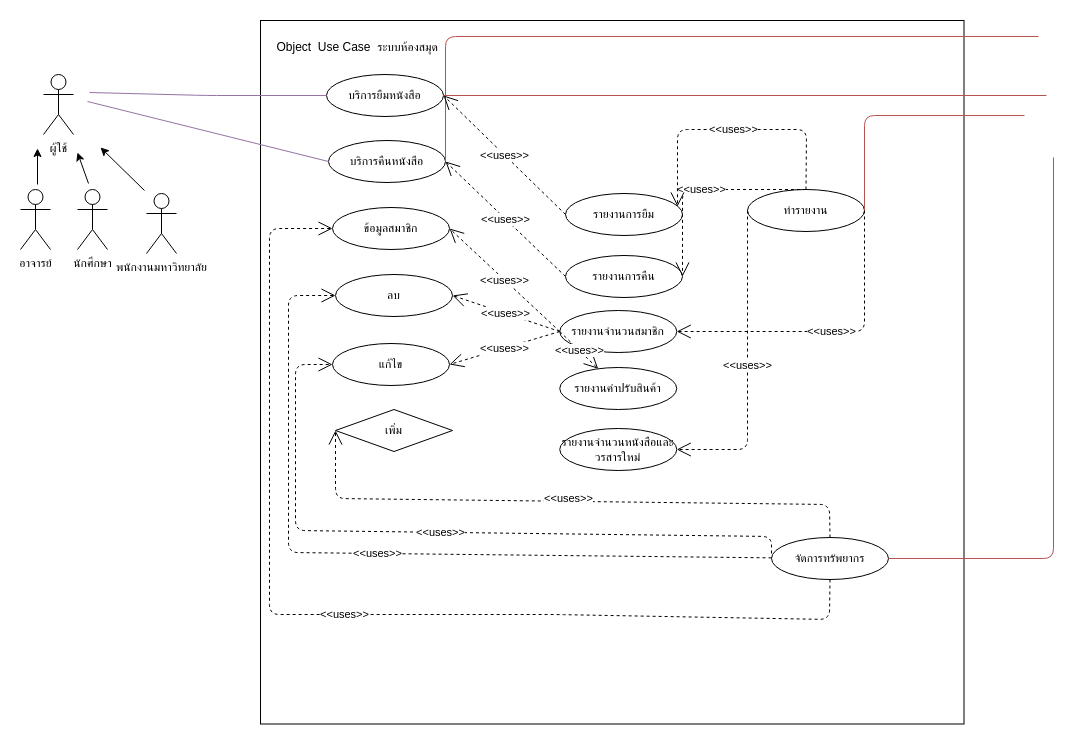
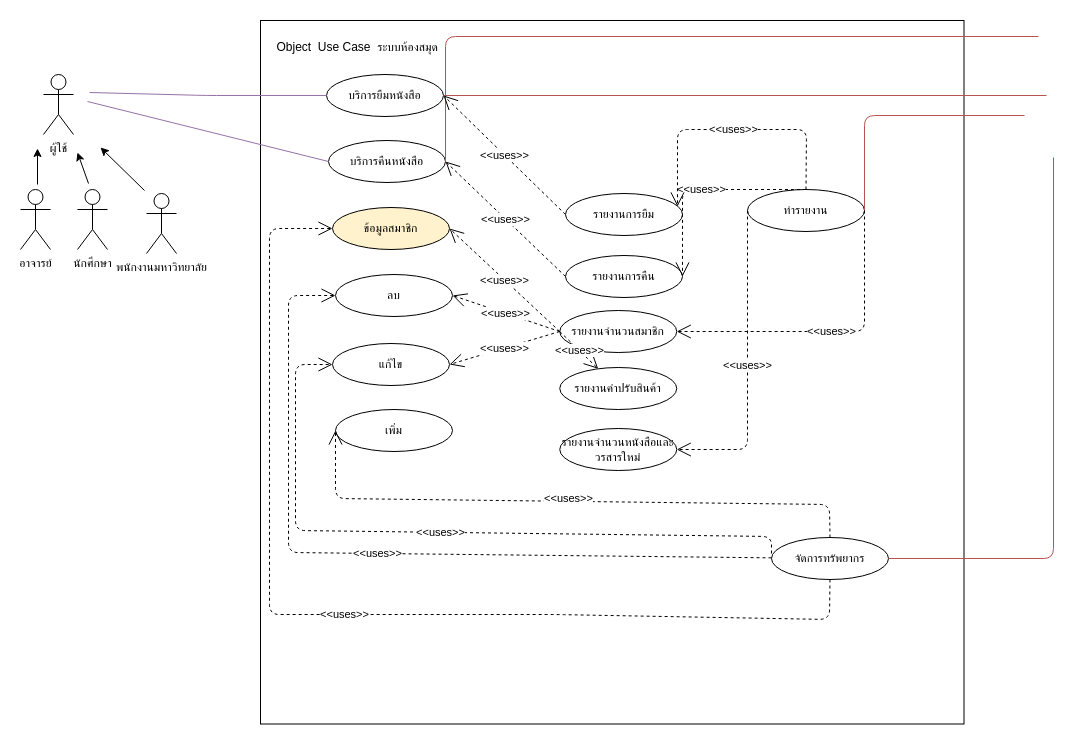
- <mxCell id="14" value="ข้อมูลสมาชิก" style="ellipse;whiteSpace=wrap;html=1;" vertex="1" parent="1"><mxGeometry x="332" y="207" width="117" height="42" as="geometry" /></mxCell>
+ <mxCell id="14" value="ข้อมูลสมาชิก" style="ellipse;whiteSpace=wrap;html=1;fillColor=#fff2cc;" vertex="1" parent="1"><mxGeometry x="332" y="207" width="117" height="42" as="geometry" /></mxCell>
- <mxCell id="11" value="เพิ่ม" style="rhombus;whiteSpace=wrap;html=1;" vertex="1" parent="1"><mxGeometry x="335" y="409" width="117" height="42" as="geometry" /></mxCell>
+ <mxCell id="11" value="เพิ่ม" style="ellipse;whiteSpace=wrap;html=1;" vertex="1" parent="1"><mxGeometry x="335" y="409" width="117" height="42" as="geometry" /></mxCell>
